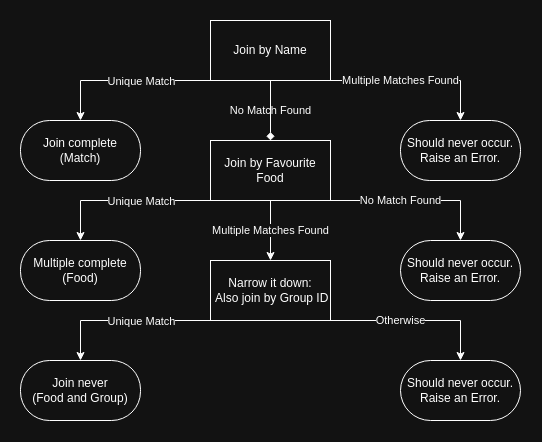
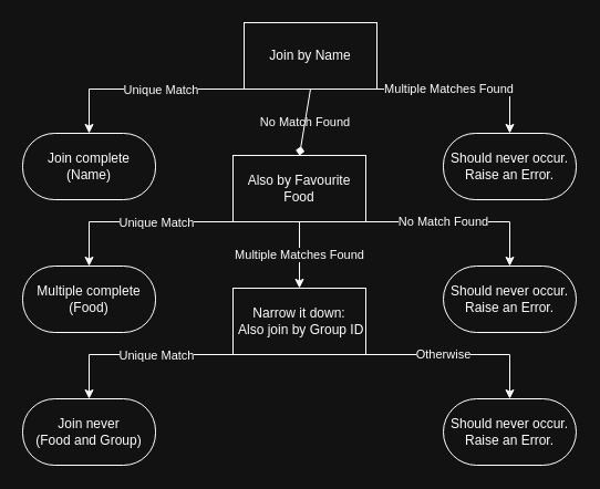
- <mxCell id="2" value="Join by Name" style="rounded=0;whiteSpace=wrap;html=1;fontColor=#FFFFFF;labelBackgroundColor=none;fillColor=#121212;strokeColor=#FFFFFF;gradientColor=none;" parent="1" vertex="1"><mxGeometry x="210" y="20" width="120" height="60" as="geometry" /></mxCell>
+ <mxCell id="2" value="Join by Name" style="rounded=0;whiteSpace=wrap;html=1;fontColor=#FFFFFF;labelBackgroundColor=none;fillColor=#121212;strokeColor=#FFFFFF;gradientColor=none;" parent="1" vertex="1"><mxGeometry x="220" y="20" width="120" height="60" as="geometry" /></mxCell>
- <mxCell id="8" value="Join complete&lt;br&gt;(Match)" style="rounded=1;whiteSpace=wrap;html=1;arcSize=48;fontColor=#FFFFFF;labelBackgroundColor=none;fillColor=#121212;strokeColor=#FFFFFF;gradientColor=none;" parent="1" vertex="1"><mxGeometry x="20" y="120" width="120" height="60" as="geometry" /></mxCell>
+ <mxCell id="8" value="Join complete&lt;br&gt;(Name)" style="rounded=1;whiteSpace=wrap;html=1;arcSize=48;fontColor=#FFFFFF;labelBackgroundColor=none;fillColor=#121212;strokeColor=#FFFFFF;gradientColor=none;" parent="1" vertex="1"><mxGeometry x="20" y="120" width="120" height="60" as="geometry" /></mxCell>
- <mxCell id="3" value="Join by Favourite Food" style="rounded=0;whiteSpace=wrap;html=1;fontColor=#FFFFFF;labelBackgroundColor=none;fillColor=#121212;strokeColor=#FFFFFF;gradientColor=none;" parent="1" vertex="1"><mxGeometry x="210" y="140" width="120" height="60" as="geometry" /></mxCell>
+ <mxCell id="3" value="Also by Favourite Food" style="rounded=0;whiteSpace=wrap;html=1;fontColor=#FFFFFF;labelBackgroundColor=none;fillColor=#121212;strokeColor=#FFFFFF;gradientColor=none;" parent="1" vertex="1"><mxGeometry x="210" y="140" width="120" height="60" as="geometry" /></mxCell>
